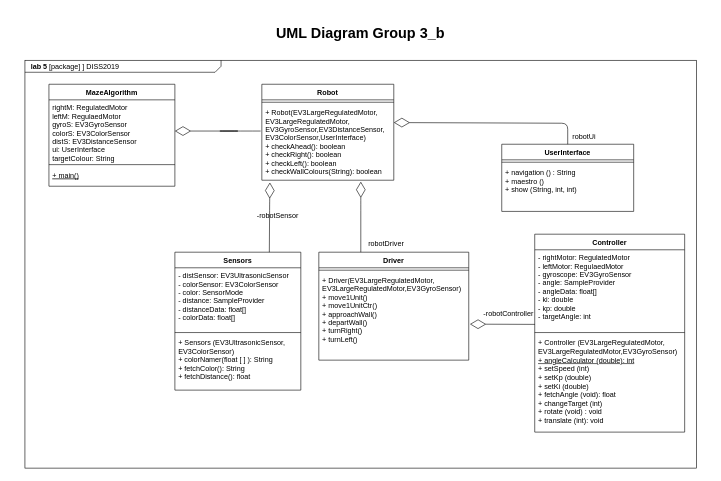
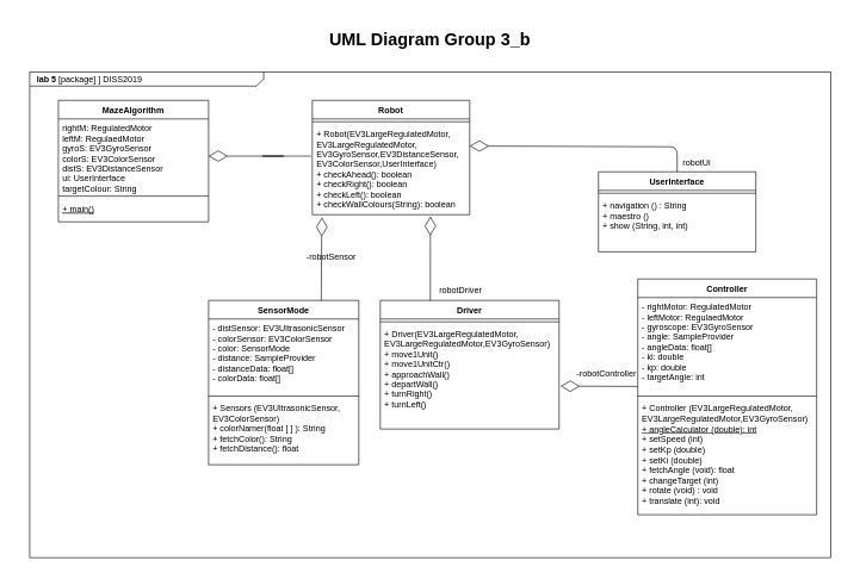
- <mxCell id="7" value="Sensors" style="swimlane;fontStyle=1;align=center;verticalAlign=top;childLayout=stackLayout;horizontal=1;startSize=26;horizontalStack=0;resizeParent=1;resizeParentMax=0;resizeLast=0;collapsible=1;marginBottom=0;" parent="1" vertex="1"><mxGeometry x="291" y="420" width="210" height="230" as="geometry" /></mxCell>
+ <mxCell id="7" value="SensorMode" style="swimlane;fontStyle=1;align=center;verticalAlign=top;childLayout=stackLayout;horizontal=1;startSize=26;horizontalStack=0;resizeParent=1;resizeParentMax=0;resizeLast=0;collapsible=1;marginBottom=0;" parent="1" vertex="1"><mxGeometry x="291" y="420" width="210" height="230" as="geometry" /></mxCell>
